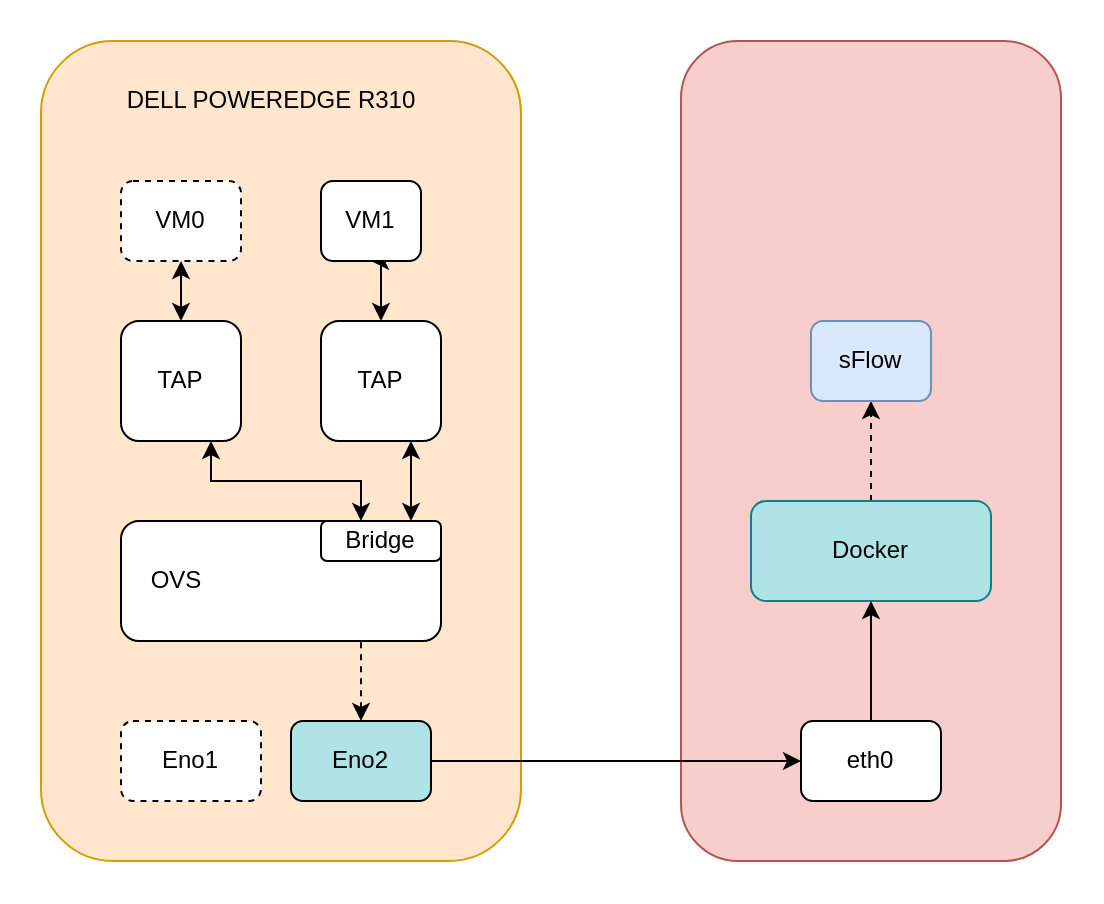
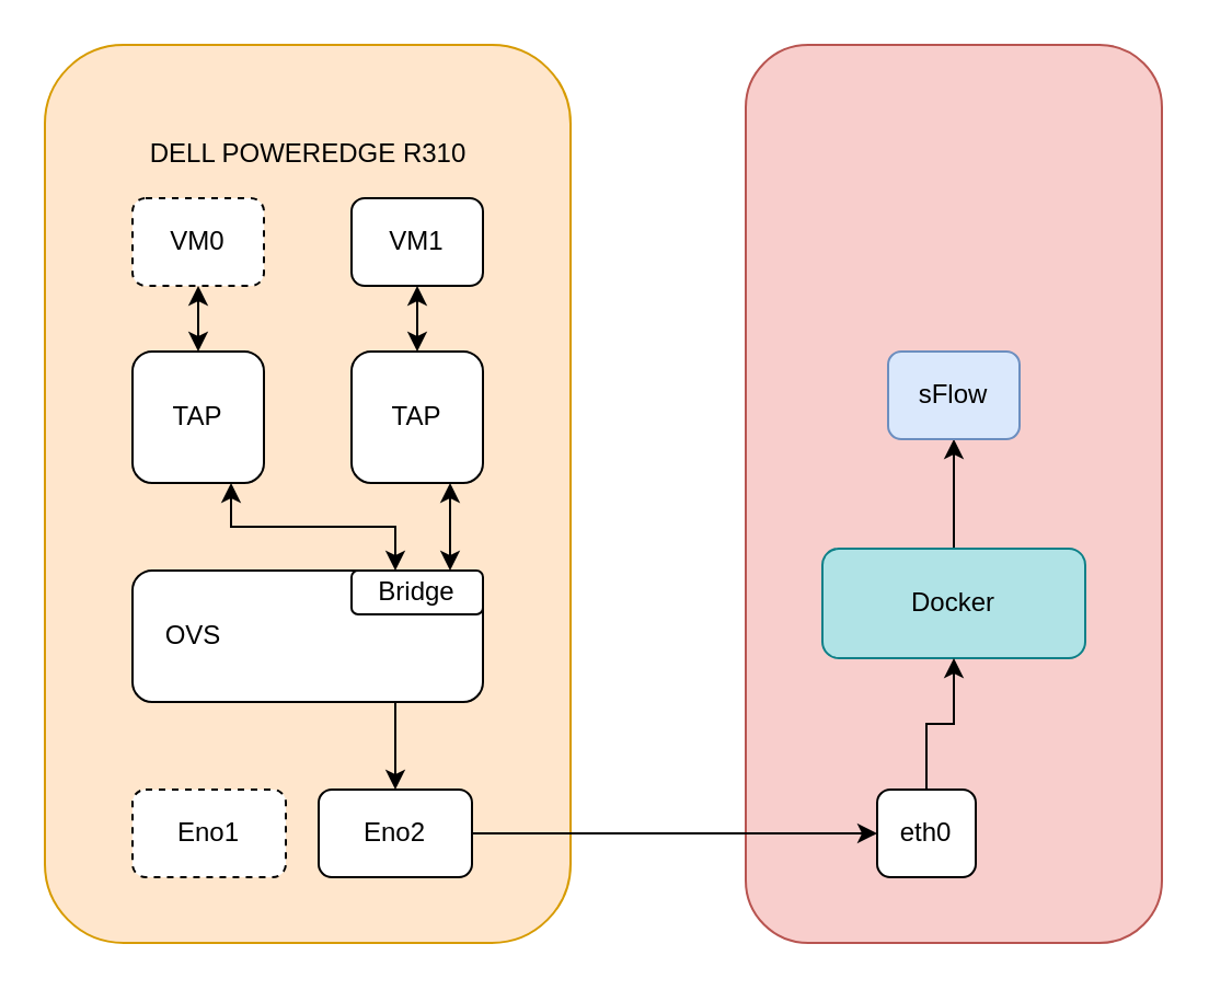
- <mxCell id="23" value="DELL POWEREDGE R310" style="text;html=1;align=center;verticalAlign=middle;resizable=0;points=[];autosize=1;strokeColor=none;fillColor=none;" vertex="1" parent="1"><mxGeometry x="55" y="40" width="160" height="20" as="geometry" /></mxCell>
+ <mxCell id="23" value="DELL POWEREDGE R310" style="text;html=1;align=center;verticalAlign=middle;resizable=0;points=[];autosize=1;strokeColor=none;fillColor=none;" vertex="1" parent="1"><mxGeometry x="60" y="60" width="160" height="20" as="geometry" /></mxCell>
- <mxCell id="7" value="VM1" style="rounded=1;whiteSpace=wrap;html=1;" vertex="1" parent="1"><mxGeometry x="160" y="90" width="50" height="40" as="geometry" /></mxCell>
+ <mxCell id="7" value="VM1" style="rounded=1;whiteSpace=wrap;html=1;" vertex="1" parent="1"><mxGeometry x="160" y="90" width="60" height="40" as="geometry" /></mxCell>
- <mxCell id="8" value="" style="edgeStyle=orthogonalEdgeStyle;rounded=0;orthogonalLoop=1;jettySize=auto;html=1;startArrow=none;startFill=0;dashed=1;" edge="1" parent="1" source="9" target="20"><mxGeometry relative="1" as="geometry" /></mxCell>
+ <mxCell id="8" value="" style="edgeStyle=orthogonalEdgeStyle;rounded=0;orthogonalLoop=1;jettySize=auto;html=1;startArrow=none;startFill=0;" edge="1" parent="1" source="9" target="20"><mxGeometry relative="1" as="geometry" /></mxCell>
- <mxCell id="17" style="edgeStyle=orthogonalEdgeStyle;rounded=0;orthogonalLoop=1;jettySize=auto;html=1;exitX=0.5;exitY=0;exitDx=0;exitDy=0;entryX=0.75;entryY=1;entryDx=0;entryDy=0;startArrow=classic;startFill=1;endArrow=none;endFill=0;dashed=1;" edge="1" parent="1" source="18" target="14"><mxGeometry relative="1" as="geometry" /></mxCell>
+ <mxCell id="17" style="edgeStyle=orthogonalEdgeStyle;rounded=0;orthogonalLoop=1;jettySize=auto;html=1;exitX=0.5;exitY=0;exitDx=0;exitDy=0;entryX=0.75;entryY=1;entryDx=0;entryDy=0;startArrow=classic;startFill=1;endArrow=none;endFill=0;" edge="1" parent="1" source="18" target="14"><mxGeometry relative="1" as="geometry" /></mxCell>
- <mxCell id="18" value="Eno2" style="rounded=1;whiteSpace=wrap;html=1;fillColor=#b0e3e6;" vertex="1" parent="1"><mxGeometry x="145" y="360" width="70" height="40" as="geometry" /></mxCell>
+ <mxCell id="18" value="Eno2" style="rounded=1;whiteSpace=wrap;html=1;" vertex="1" parent="1"><mxGeometry x="145" y="360" width="70" height="40" as="geometry" /></mxCell>
- <mxCell id="22" value="eth0" style="rounded=1;whiteSpace=wrap;html=1;" vertex="1" parent="1"><mxGeometry x="400" y="360" width="70" height="40" as="geometry" /></mxCell>
+ <mxCell id="22" value="eth0" style="rounded=1;whiteSpace=wrap;html=1;" vertex="1" parent="1"><mxGeometry x="400" y="360" width="45" height="40" as="geometry" /></mxCell>
